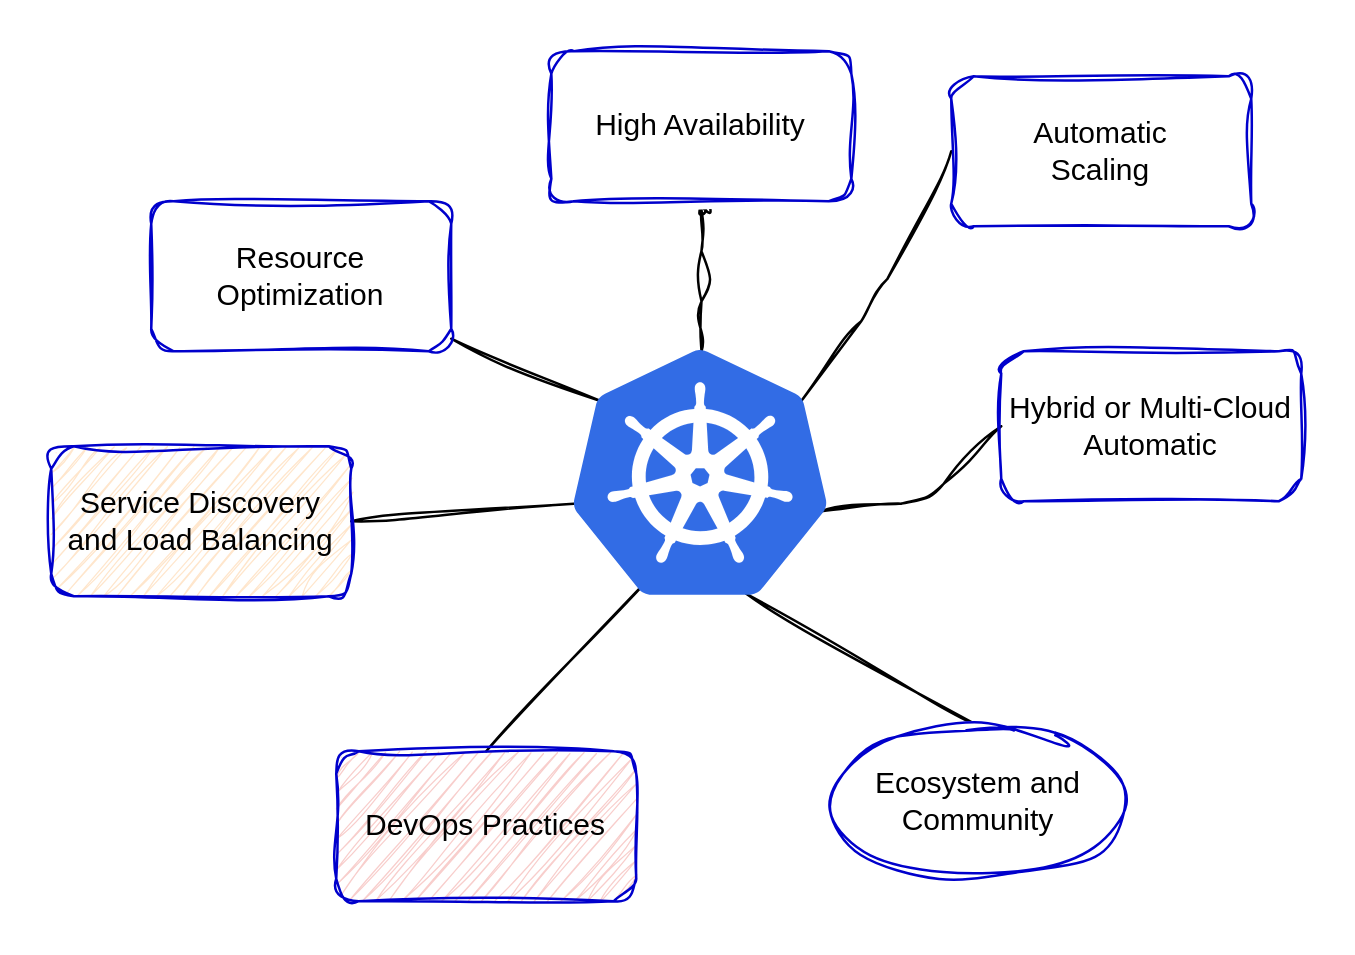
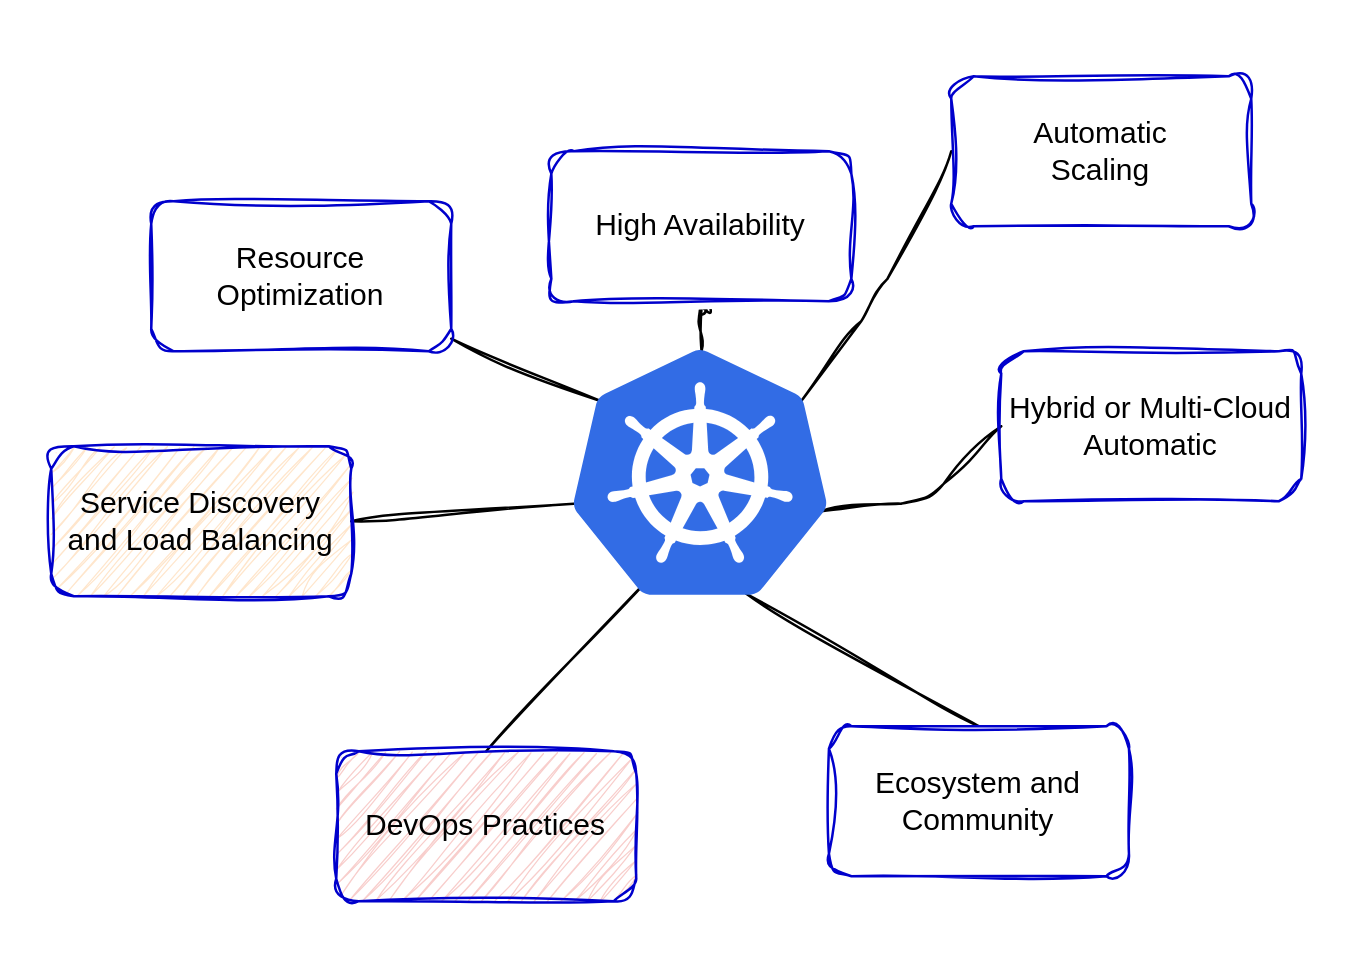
- <mxCell id="9" value="High Availability" style="rounded=1;whiteSpace=wrap;html=1;sketch=1;curveFitting=1;jiggle=2;strokeColor=#0000CC;" vertex="1" parent="1"><mxGeometry x="220.04" y="20" width="120" height="60" as="geometry" /></mxCell>
+ <mxCell id="9" value="High Availability" style="rounded=1;whiteSpace=wrap;html=1;sketch=1;curveFitting=1;jiggle=2;strokeColor=#0000CC;" vertex="1" parent="1"><mxGeometry x="220.04" y="60" width="120" height="60" as="geometry" /></mxCell>
- <mxCell id="8" value="Ecosystem and Community" style="ellipse;whiteSpace=wrap;html=1;sketch=1;curveFitting=1;jiggle=2;strokeColor=#0000CC;" vertex="1" parent="1"><mxGeometry x="331.08" y="290" width="120" height="60" as="geometry" /></mxCell>
+ <mxCell id="8" value="Ecosystem and Community" style="rounded=1;whiteSpace=wrap;html=1;sketch=1;curveFitting=1;jiggle=2;strokeColor=#0000CC;" vertex="1" parent="1"><mxGeometry x="331.08" y="290" width="120" height="60" as="geometry" /></mxCell>
